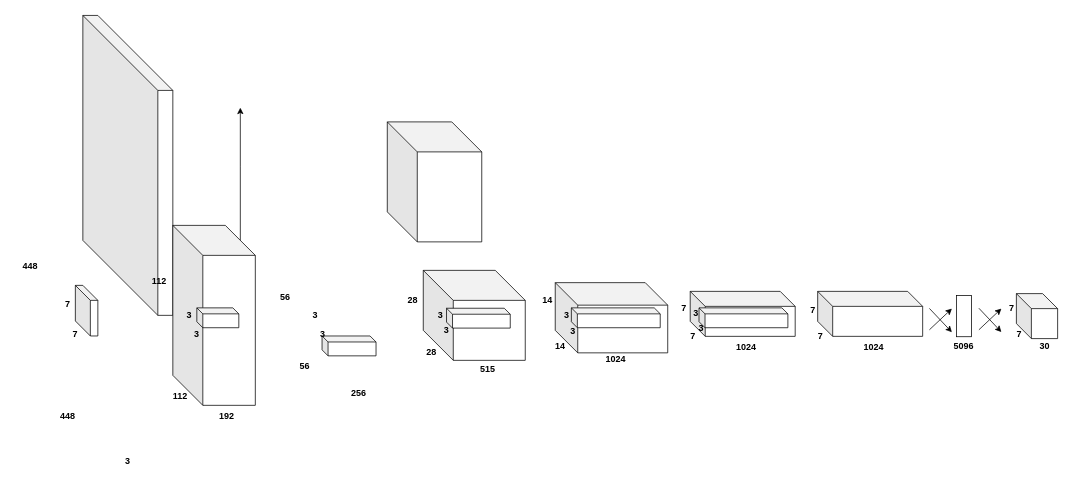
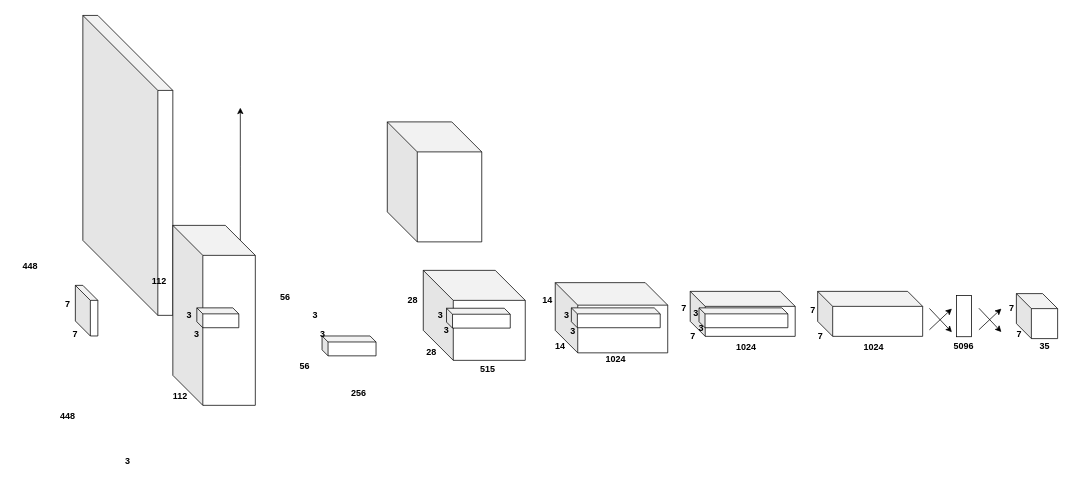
- <mxCell id="54" value="30" style="text;html=1;strokeColor=none;fillColor=none;align=center;verticalAlign=middle;whiteSpace=wrap;rounded=0;fontStyle=1" parent="1" vertex="1"><mxGeometry x="1373" y="447" width="40" height="30" as="geometry" /></mxCell>
+ <mxCell id="54" value="35" style="text;html=1;strokeColor=none;fillColor=none;align=center;verticalAlign=middle;whiteSpace=wrap;rounded=0;fontStyle=1" parent="1" vertex="1"><mxGeometry x="1373" y="447" width="40" height="30" as="geometry" /></mxCell>
- <mxCell id="15" value="192" style="text;html=1;strokeColor=none;fillColor=none;align=center;verticalAlign=middle;whiteSpace=wrap;rounded=0;fontStyle=1" parent="1" vertex="1"><mxGeometry x="282" y="540" width="40" height="30" as="geometry" /></mxCell>
